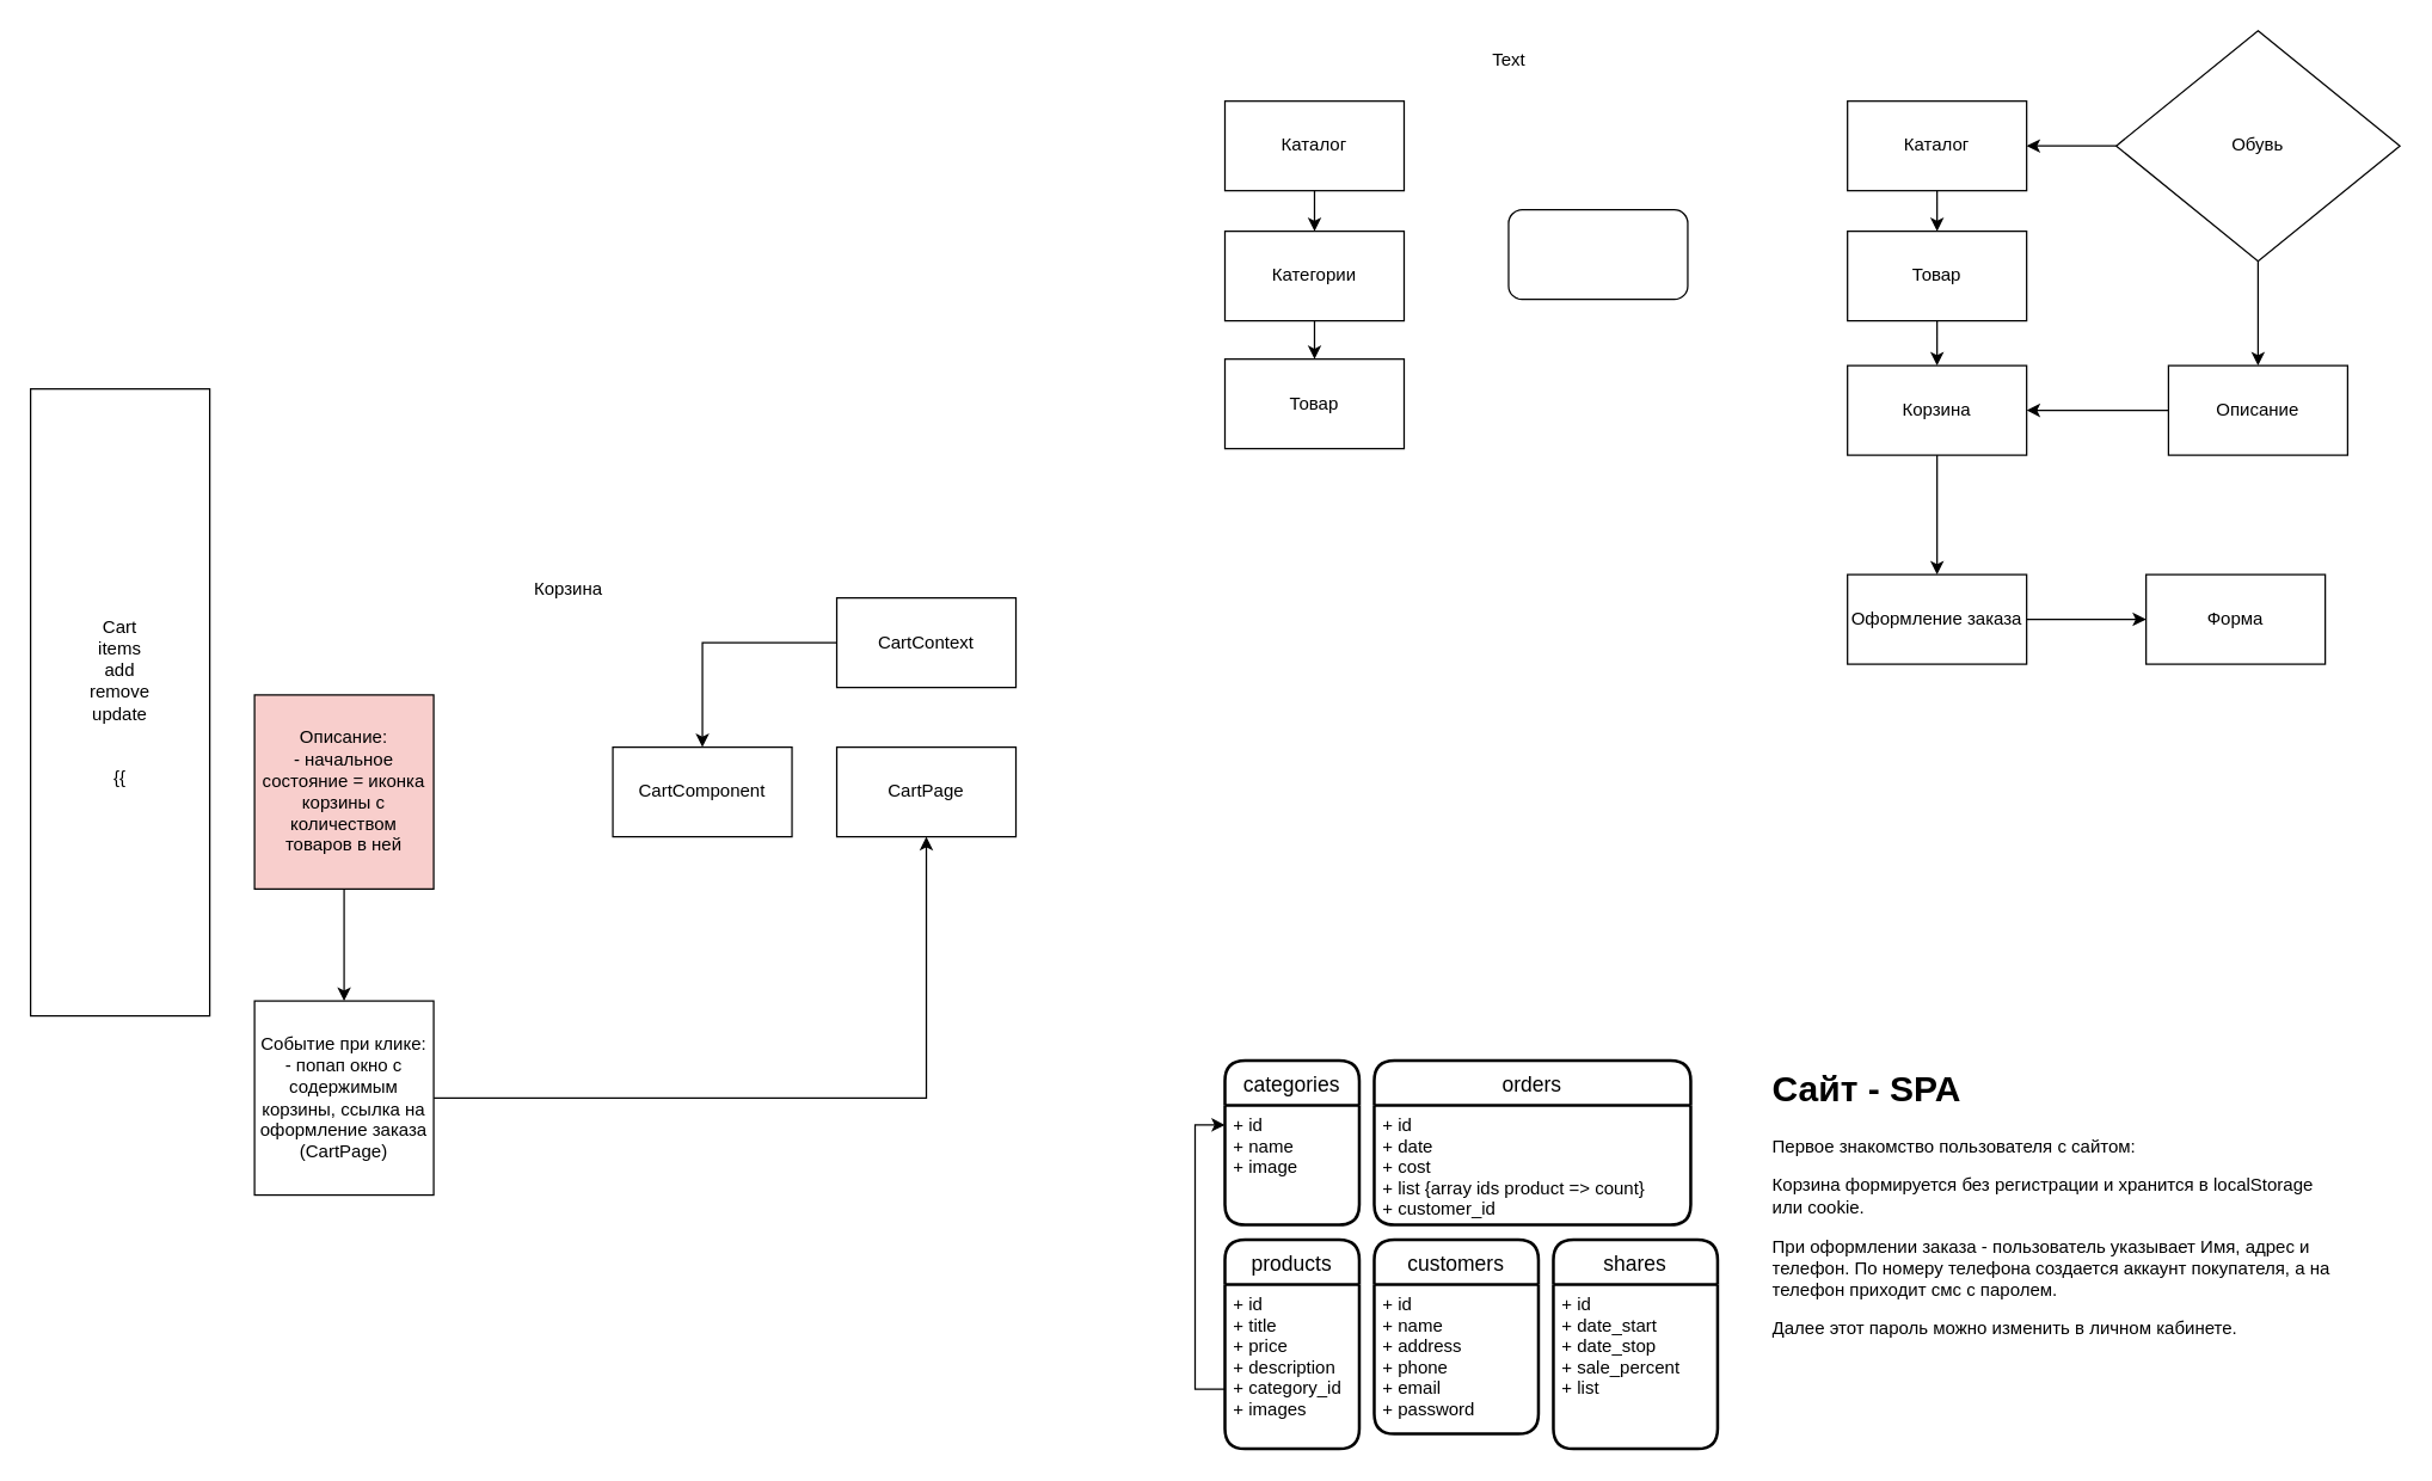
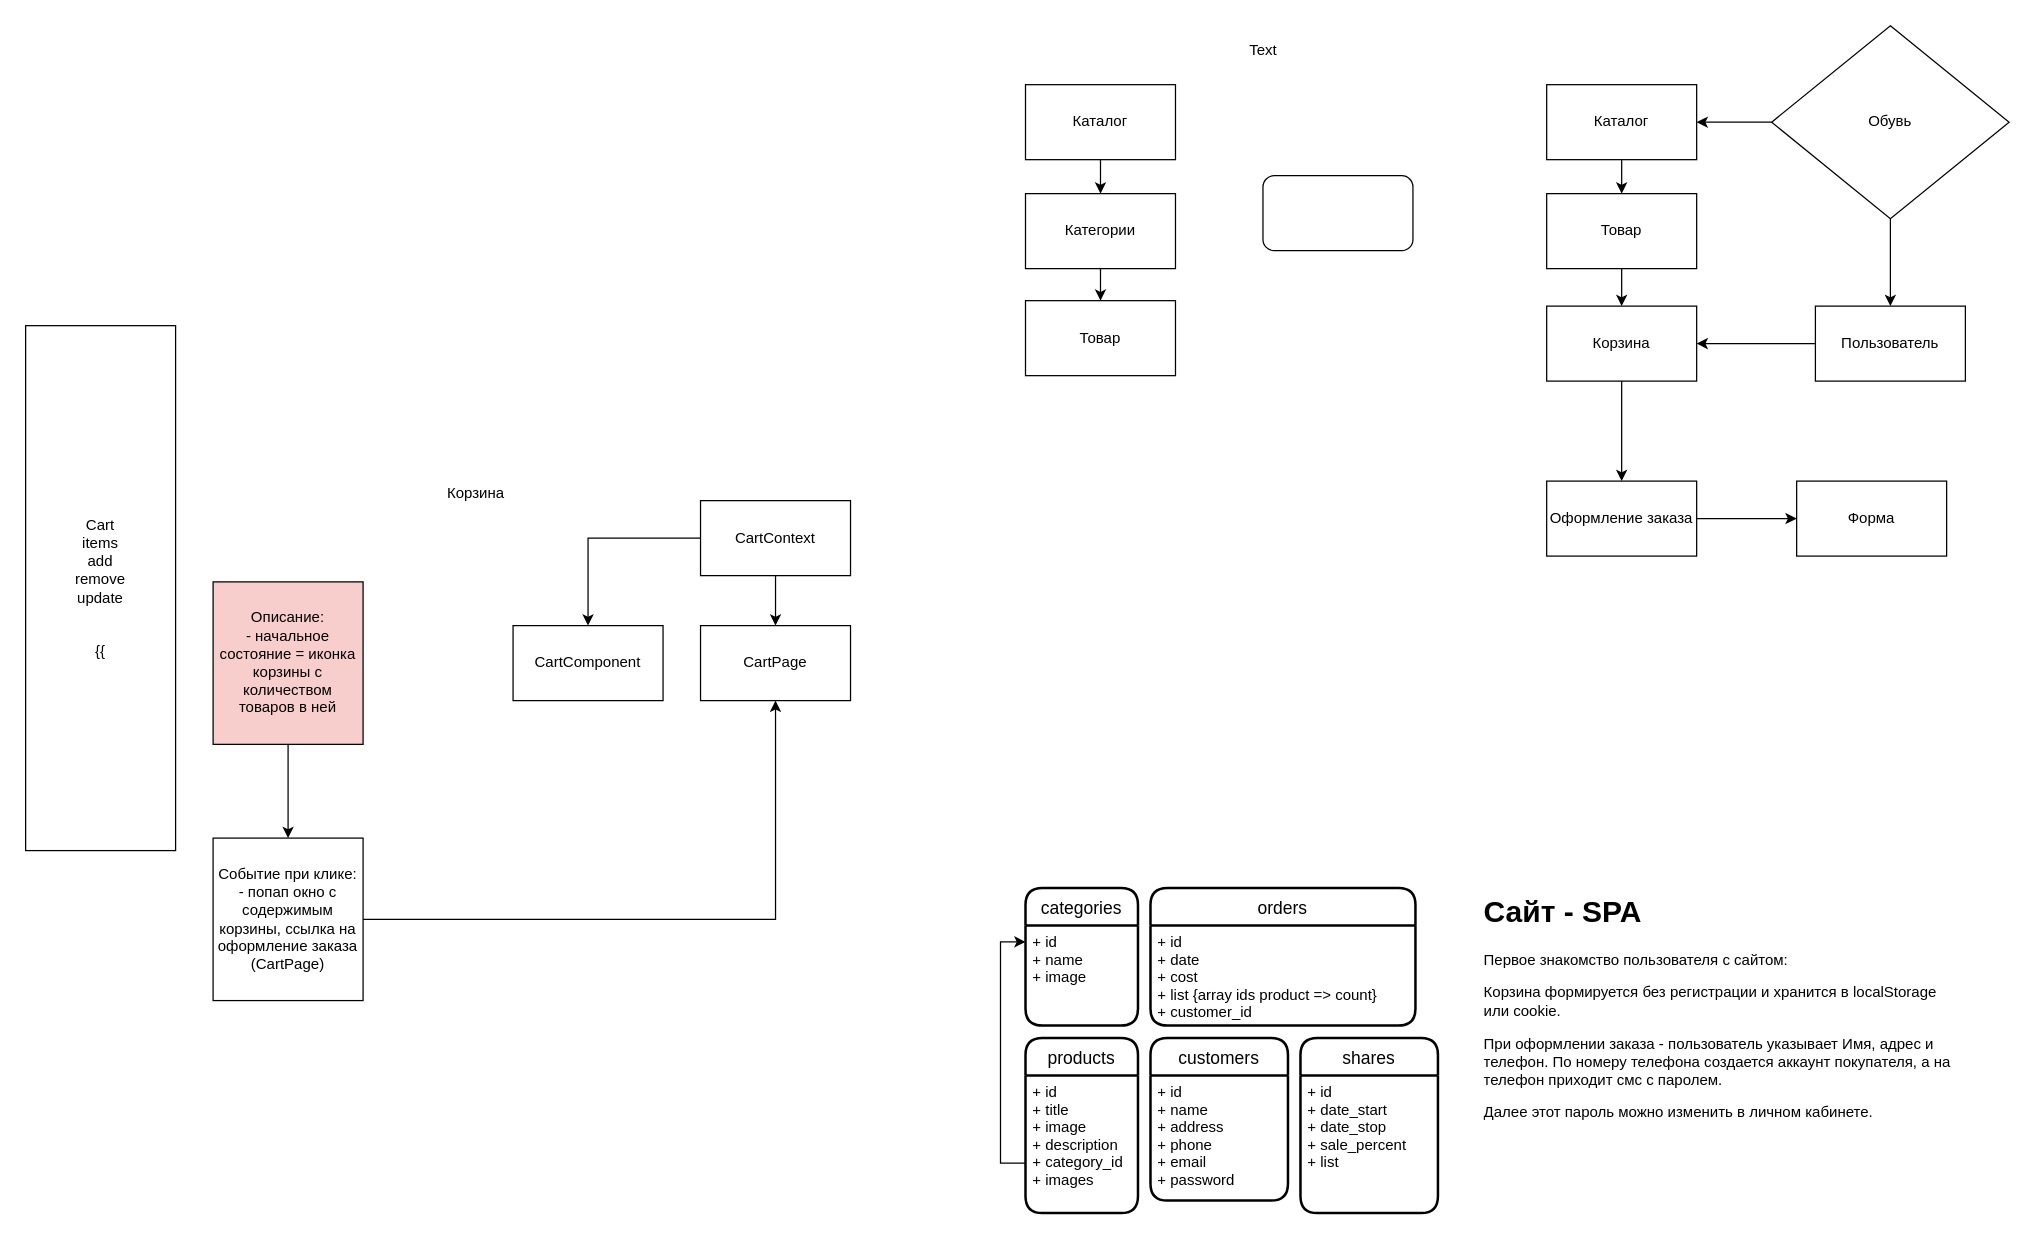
- <mxCell id="8" value="Описание" style="whiteSpace=wrap;html=1;" parent="1" vertex="1"><mxGeometry x="1452" y="244.37" width="120" height="60" as="geometry" /></mxCell>
+ <mxCell id="8" value="Пользователь" style="whiteSpace=wrap;html=1;" parent="1" vertex="1"><mxGeometry x="1452" y="244.37" width="120" height="60" as="geometry" /></mxCell>
+ <mxCell id="37" value="" style="edgeStyle=orthogonalEdgeStyle;rounded=0;orthogonalLoop=1;jettySize=auto;html=1;" parent="1" source="38" target="40" edge="1"><mxGeometry relative="1" as="geometry" /></mxCell>
- <mxCell id="28" value="+ id&#10;+ title&#10;+ price&#10;+ description&#10;+ category_id&#10;+ images&#10;" style="align=left;strokeColor=none;fillColor=none;spacingLeft=4;fontSize=12;verticalAlign=top;resizable=0;rotatable=0;part=1;" parent="27" vertex="1"><mxGeometry y="30" width="90" height="110" as="geometry" /></mxCell>
+ <mxCell id="28" value="+ id&#10;+ title&#10;+ image&#10;+ description&#10;+ category_id&#10;+ images&#10;" style="align=left;strokeColor=none;fillColor=none;spacingLeft=4;fontSize=12;verticalAlign=top;resizable=0;rotatable=0;part=1;" parent="27" vertex="1"><mxGeometry y="30" width="90" height="110" as="geometry" /></mxCell>
